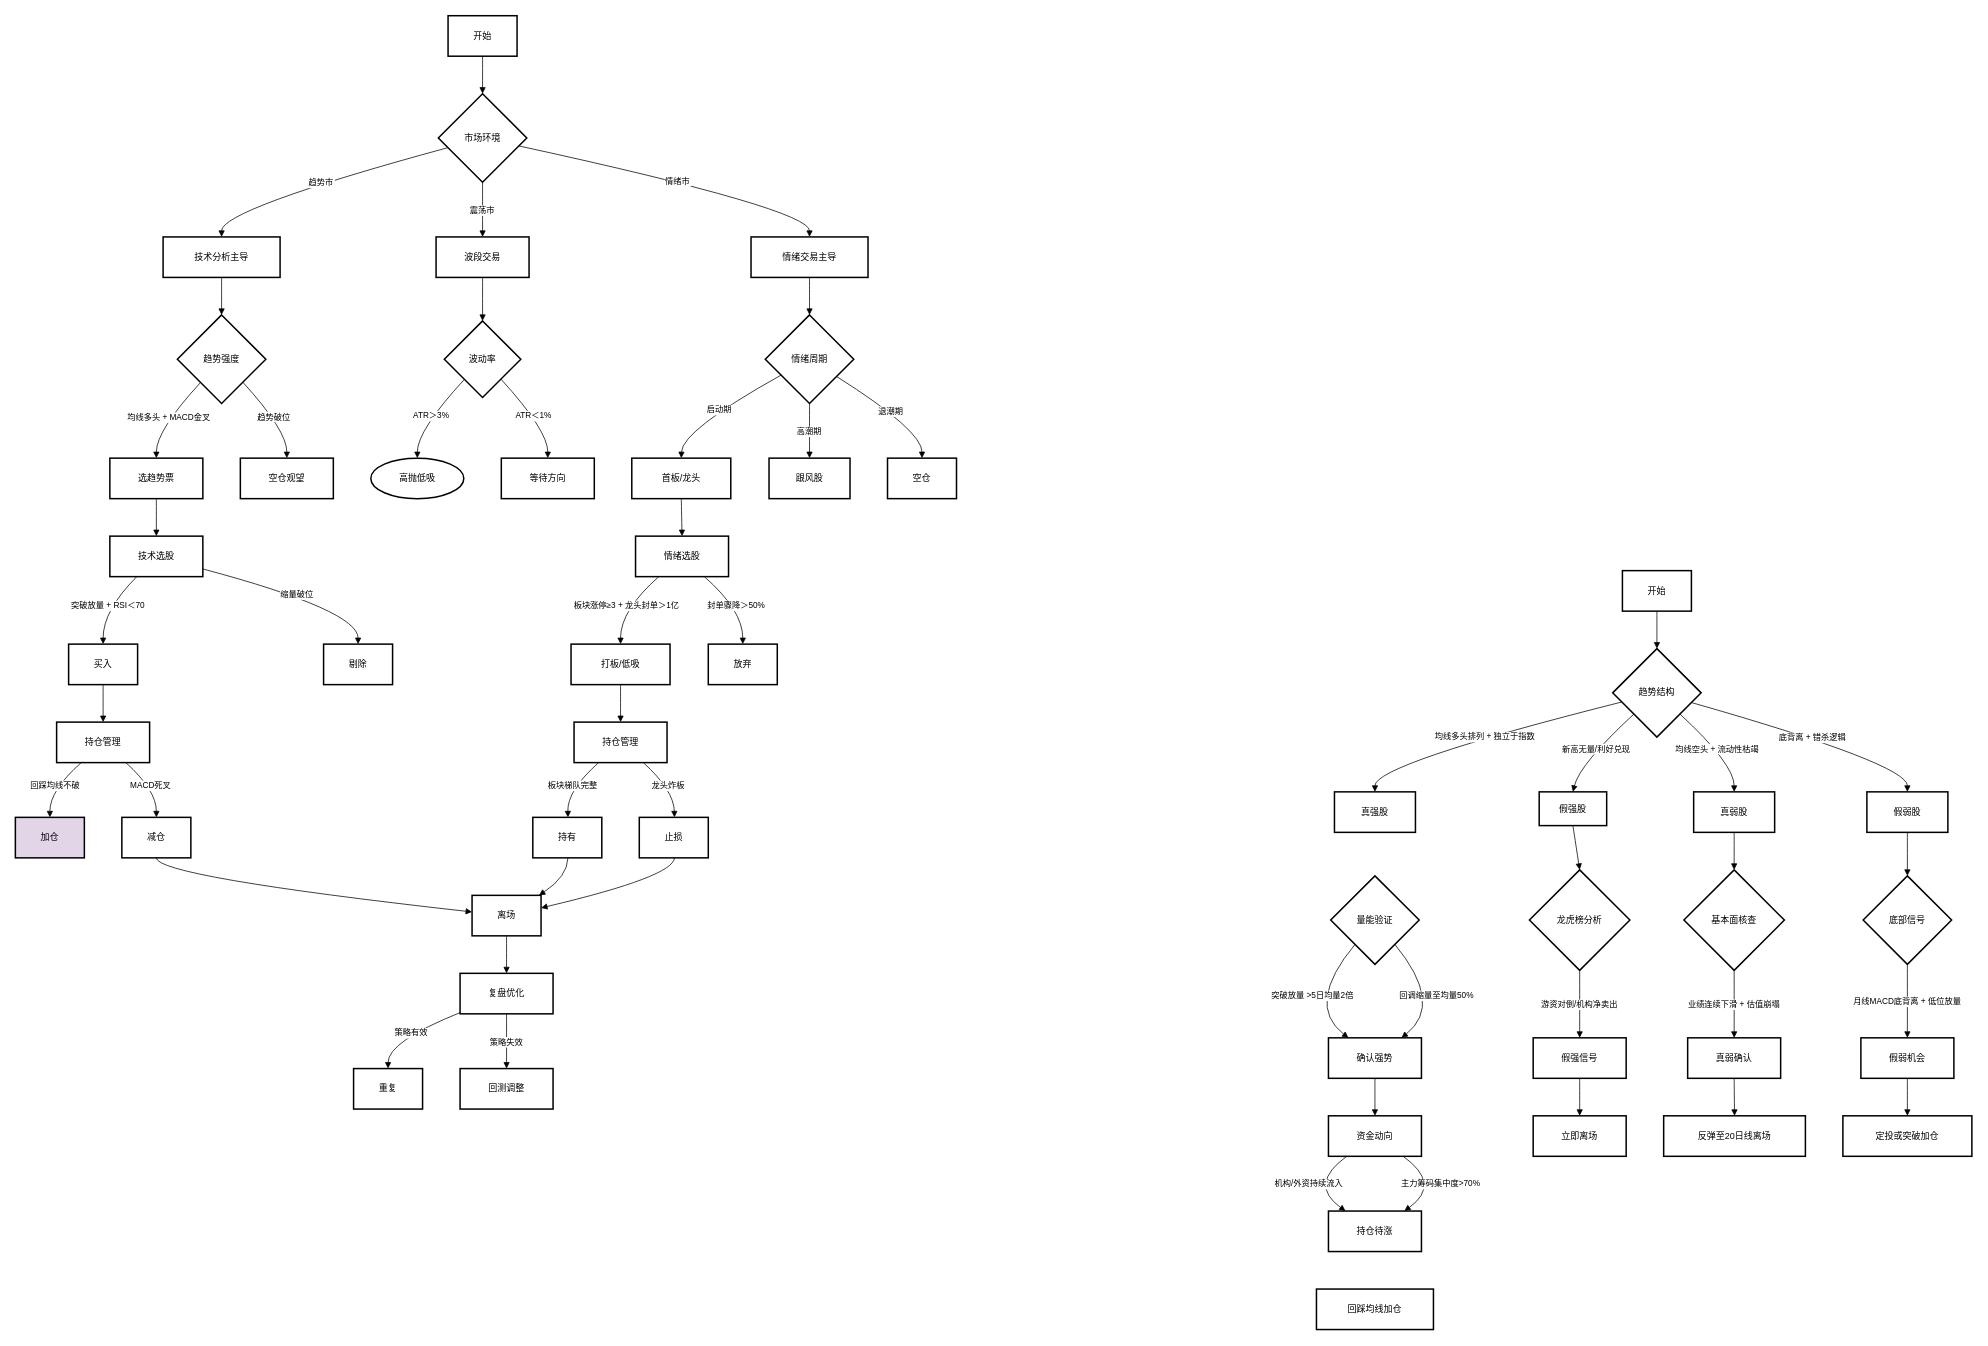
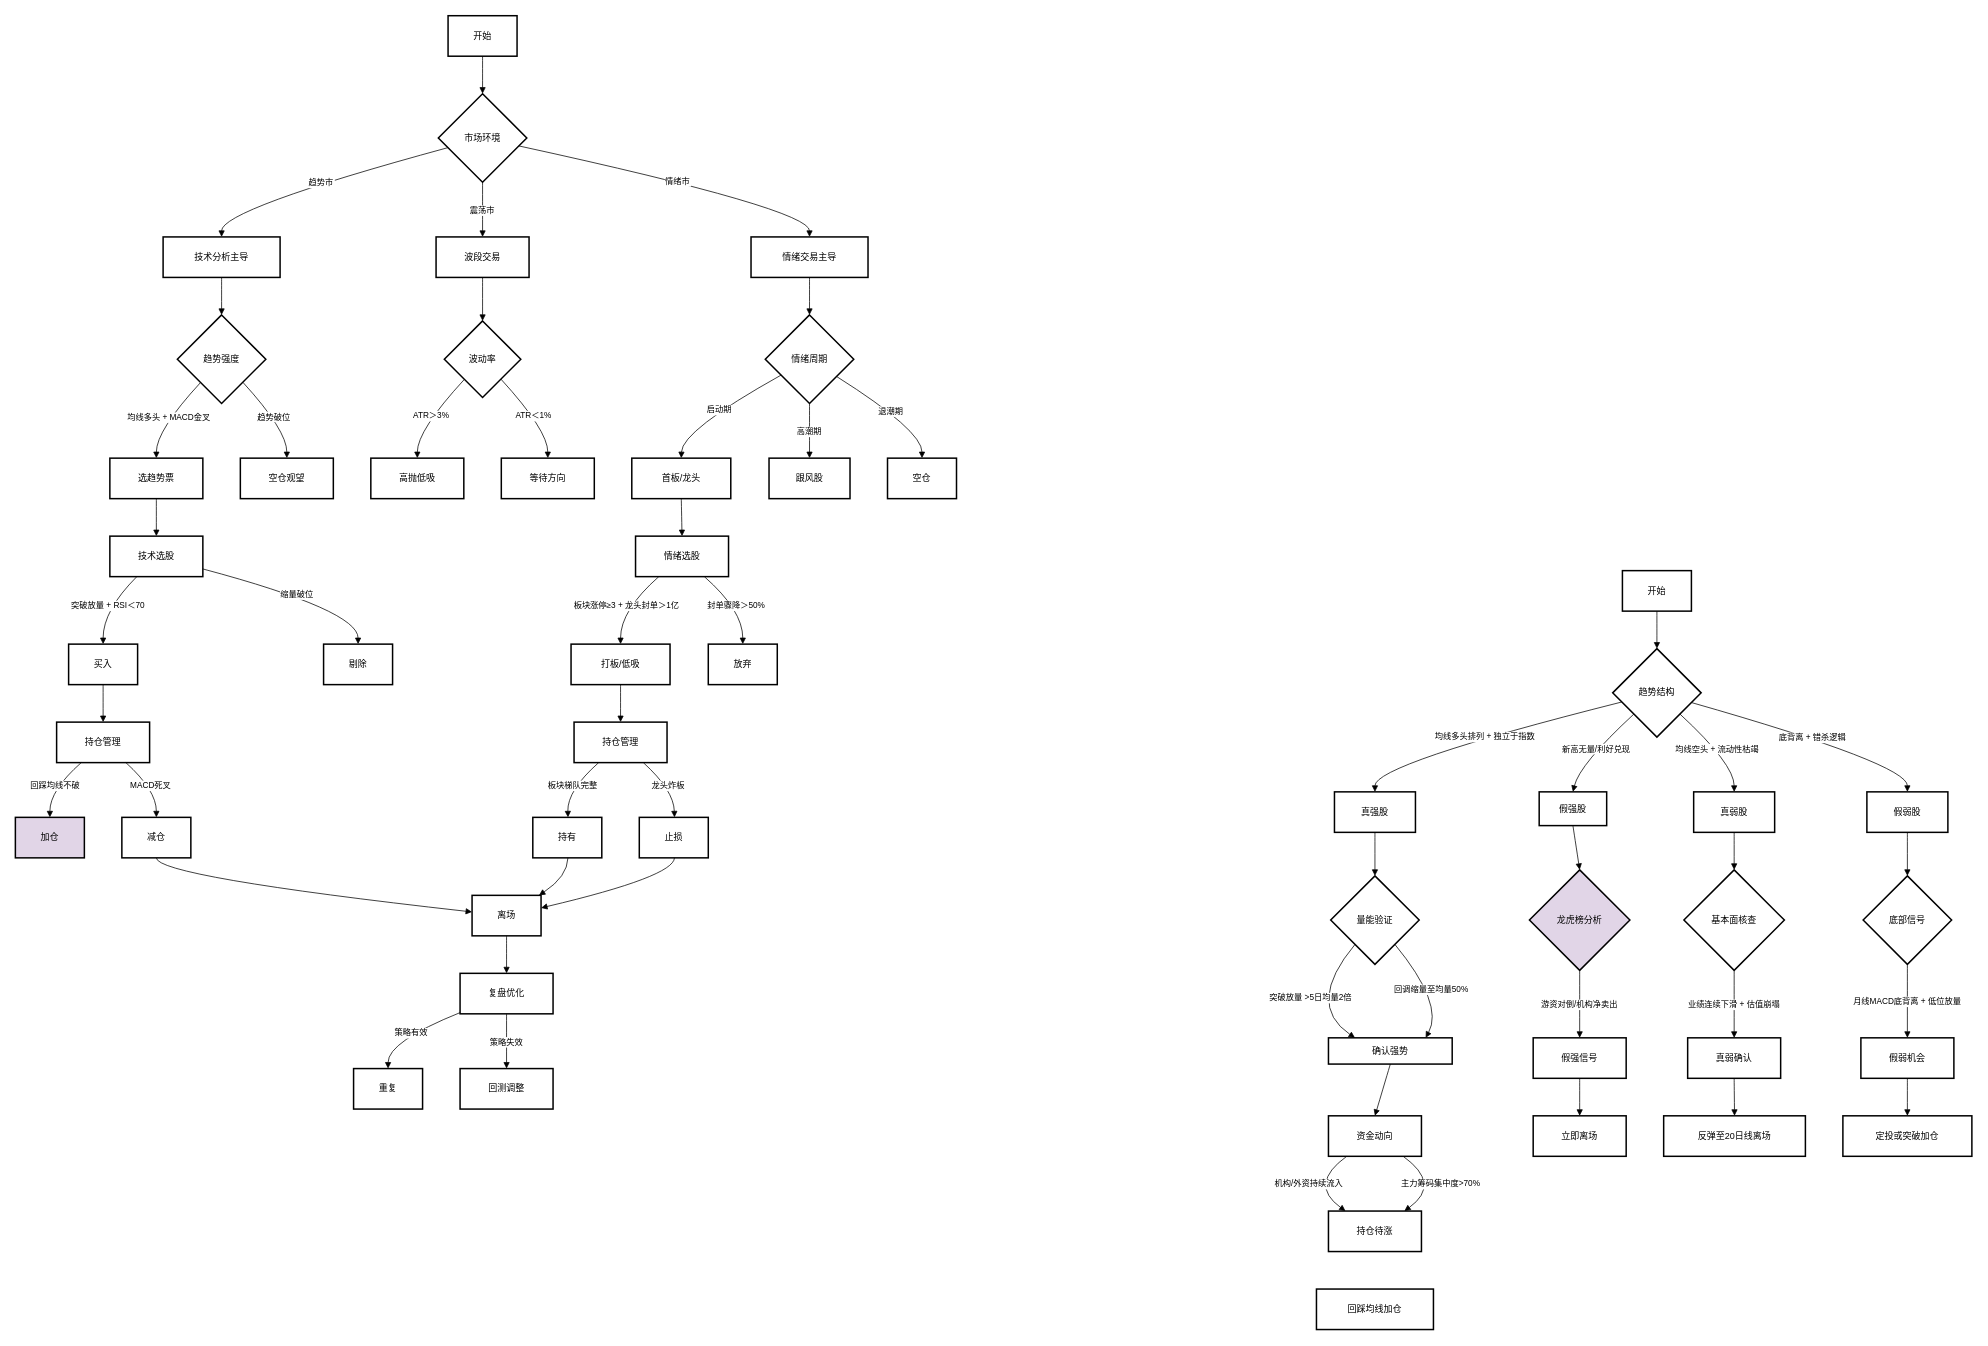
- <mxCell id="11" value="高抛低吸" style="ellipse;whiteSpace=wrap;strokeWidth=2;" vertex="1" parent="1"><mxGeometry x="494" y="610" width="124" height="54" as="geometry" /></mxCell>
+ <mxCell id="11" value="高抛低吸" style="whiteSpace=wrap;strokeWidth=2;" vertex="1" parent="1"><mxGeometry x="494" y="610" width="124" height="54" as="geometry" /></mxCell>
+ <mxCell id="90" value="" style="curved=1;startArrow=none;endArrow=block;exitX=0.5;exitY=1;entryX=0.5;entryY=0;rounded=0;" edge="1" parent="1" source="67" target="71"><mxGeometry relative="1" as="geometry"><Array as="points" /></mxGeometry></mxCell>
- <mxCell id="74" value="龙虎榜分析" style="rhombus;strokeWidth=2;whiteSpace=wrap;" vertex="1" parent="1"><mxGeometry x="2039" y="1159" width="134" height="134" as="geometry" /></mxCell>
+ <mxCell id="74" value="龙虎榜分析" style="rhombus;strokeWidth=2;whiteSpace=wrap;fillColor=#e1d5e7;" vertex="1" parent="1"><mxGeometry x="2039" y="1159" width="134" height="134" as="geometry" /></mxCell>
- <mxCell id="72" value="确认强势" style="whiteSpace=wrap;strokeWidth=2;" vertex="1" parent="1"><mxGeometry x="1771" y="1383" width="124" height="54" as="geometry" /></mxCell>
+ <mxCell id="72" value="确认强势" style="whiteSpace=wrap;strokeWidth=2;" vertex="1" parent="1"><mxGeometry x="1771" y="1383" width="165" height="35" as="geometry" /></mxCell>
